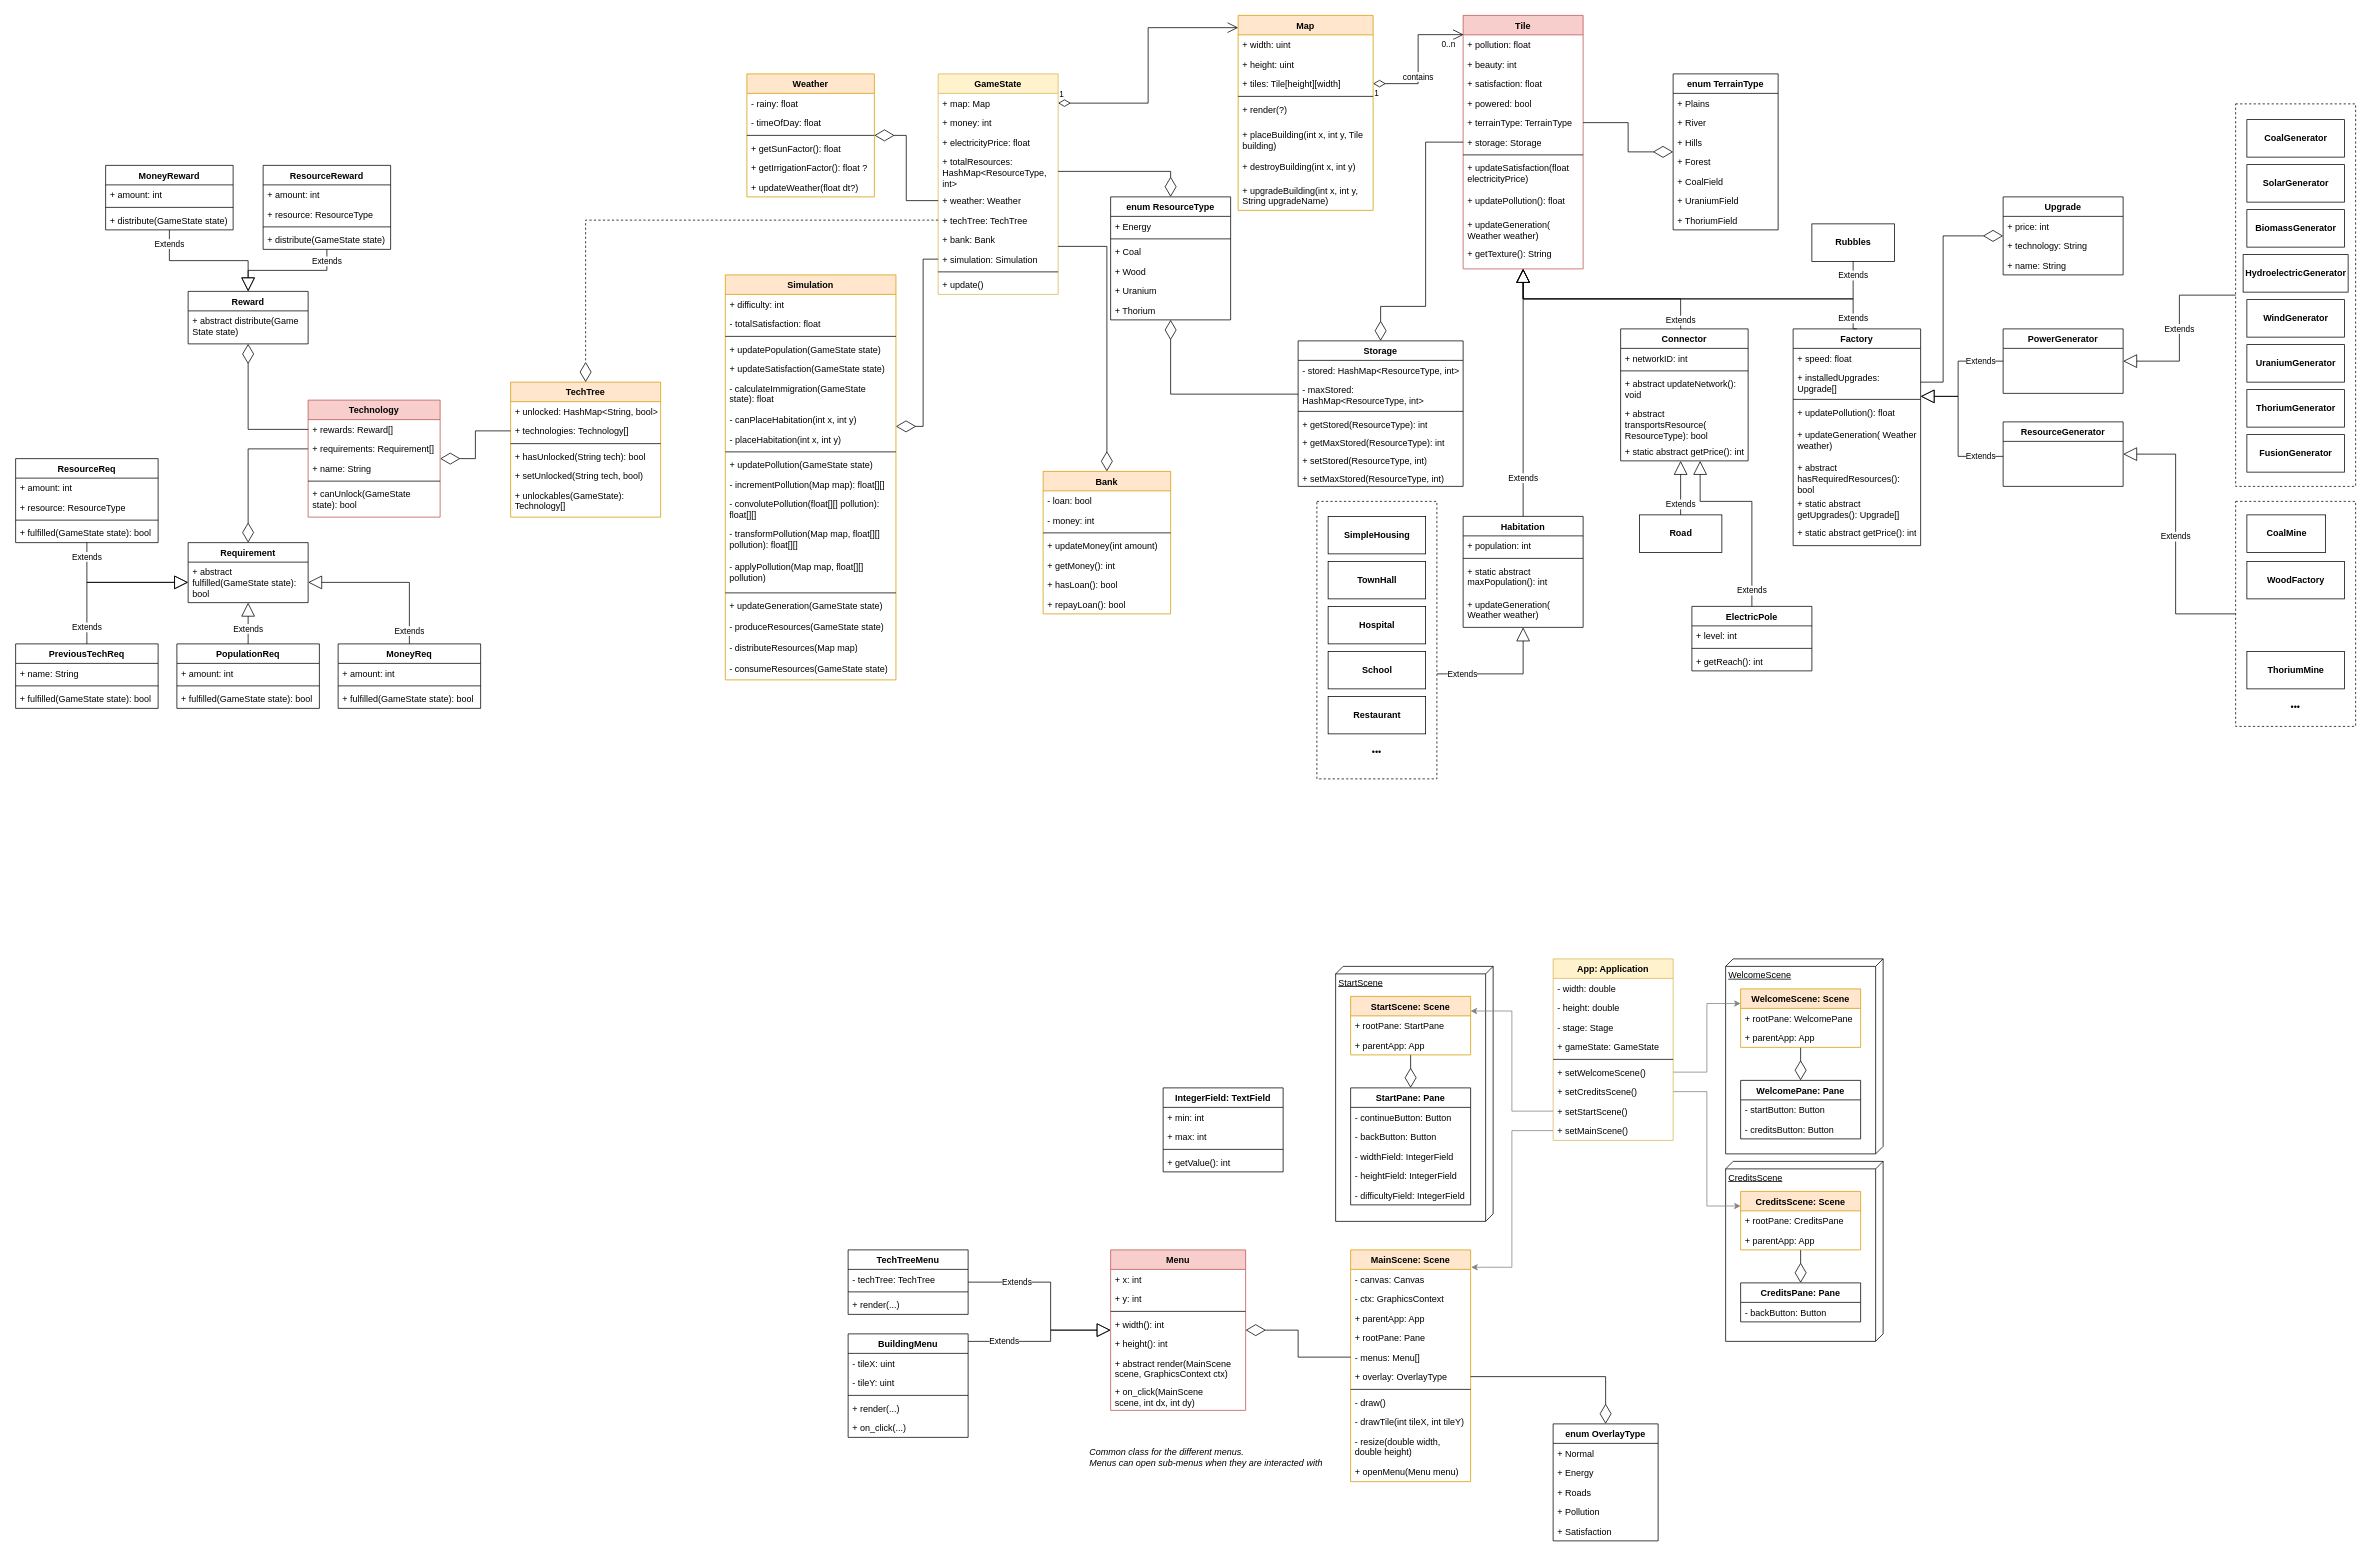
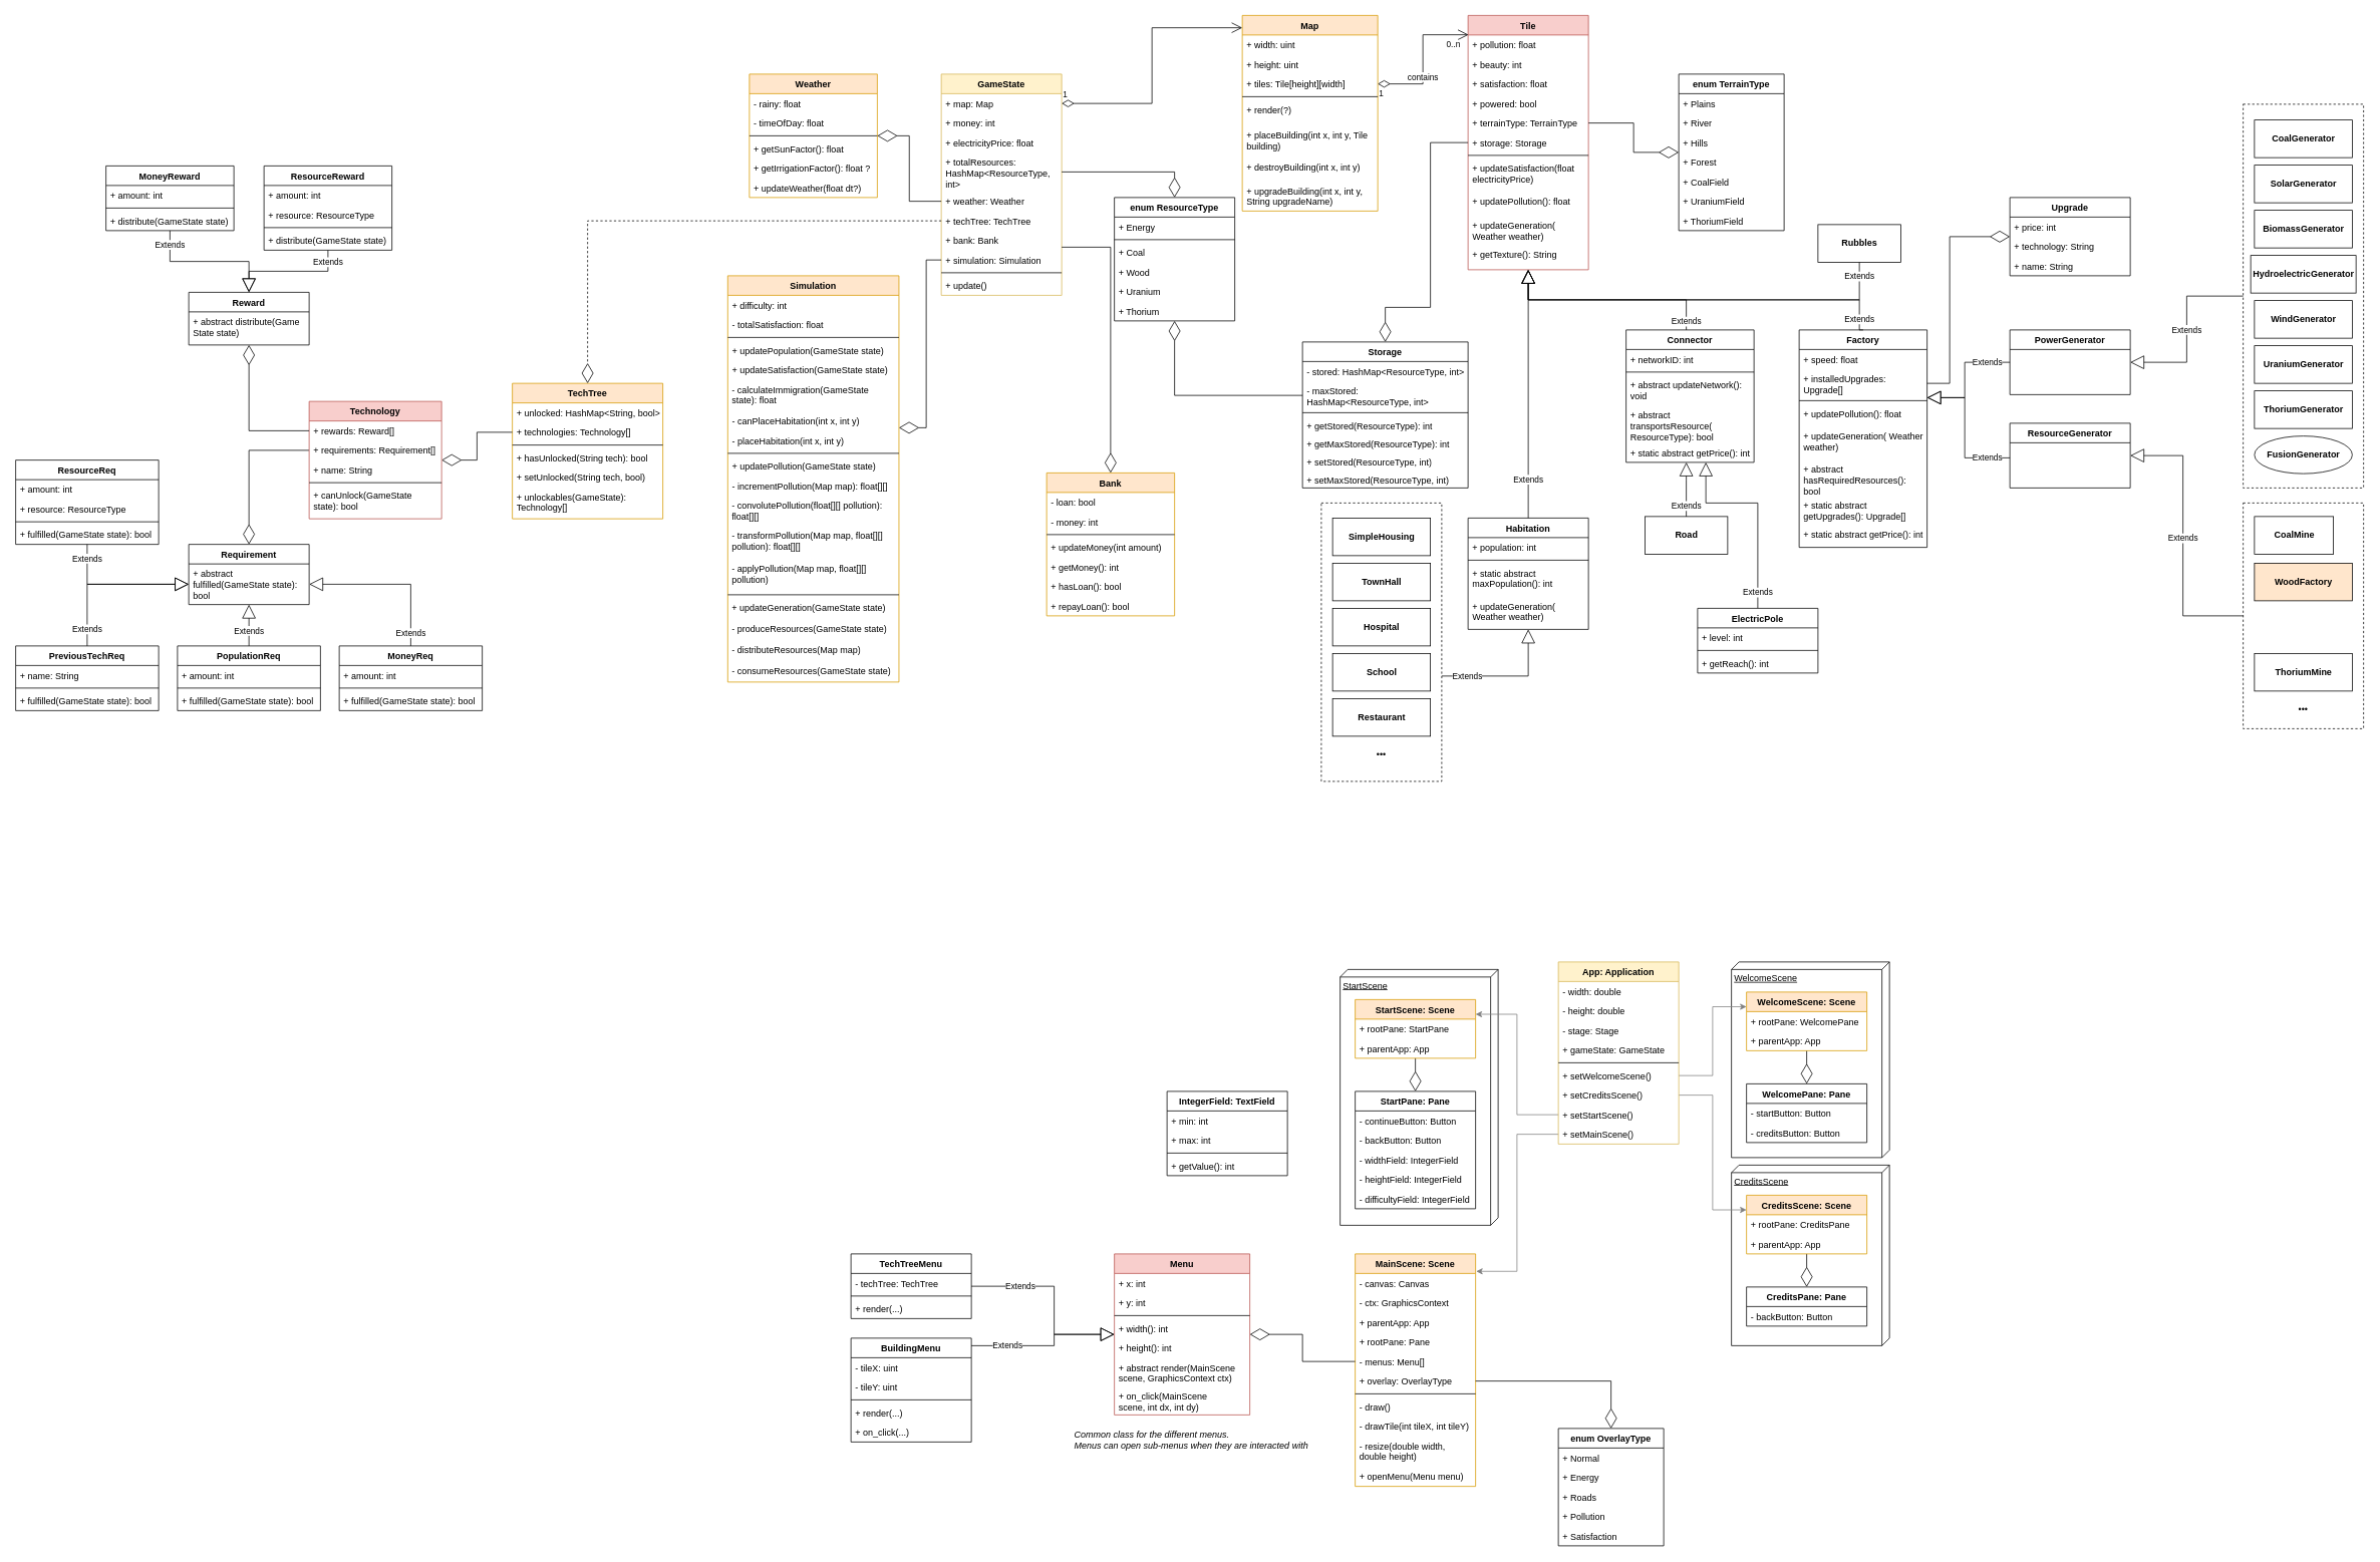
- <mxCell id="151" value="&lt;b&gt;FusionGenerator&lt;/b&gt;" style="html=1;" parent="142" vertex="1"><mxGeometry x="15" y="431" width="130" height="50" as="geometry" /></mxCell>
+ <mxCell id="151" value="&lt;b&gt;FusionGenerator&lt;/b&gt;" style="ellipse;html=1;" parent="142" vertex="1"><mxGeometry x="15" y="431" width="130" height="50" as="geometry" /></mxCell>
- <mxCell id="162" value="&lt;b&gt;WoodFactory&lt;/b&gt;" style="html=1;" parent="1" vertex="1"><mxGeometry x="2995" y="748" width="130" height="50" as="geometry" /></mxCell>
+ <mxCell id="162" value="&lt;b&gt;WoodFactory&lt;/b&gt;" style="html=1;fillColor=#ffe6cc;" parent="1" vertex="1"><mxGeometry x="2995" y="748" width="130" height="50" as="geometry" /></mxCell>
- <mxCell id="285" value="&lt;i&gt;Common class for the different menus.&lt;br&gt;Menus can open sub-menus when they are interacted with&lt;/i&gt;" style="text;html=1;align=left;verticalAlign=middle;resizable=0;points=[];autosize=1;" parent="1" vertex="1"><mxGeometry x="1450" y="1928" width="330" height="30" as="geometry" /></mxCell>
+ <mxCell id="285" value="&lt;i&gt;Common class for the different menus.&lt;br&gt;Menus can open sub-menus when they are interacted with&lt;/i&gt;" style="text;html=1;align=left;verticalAlign=middle;resizable=0;points=[];autosize=1;" parent="1" vertex="1"><mxGeometry x="1425" y="1898" width="330" height="30" as="geometry" /></mxCell>
